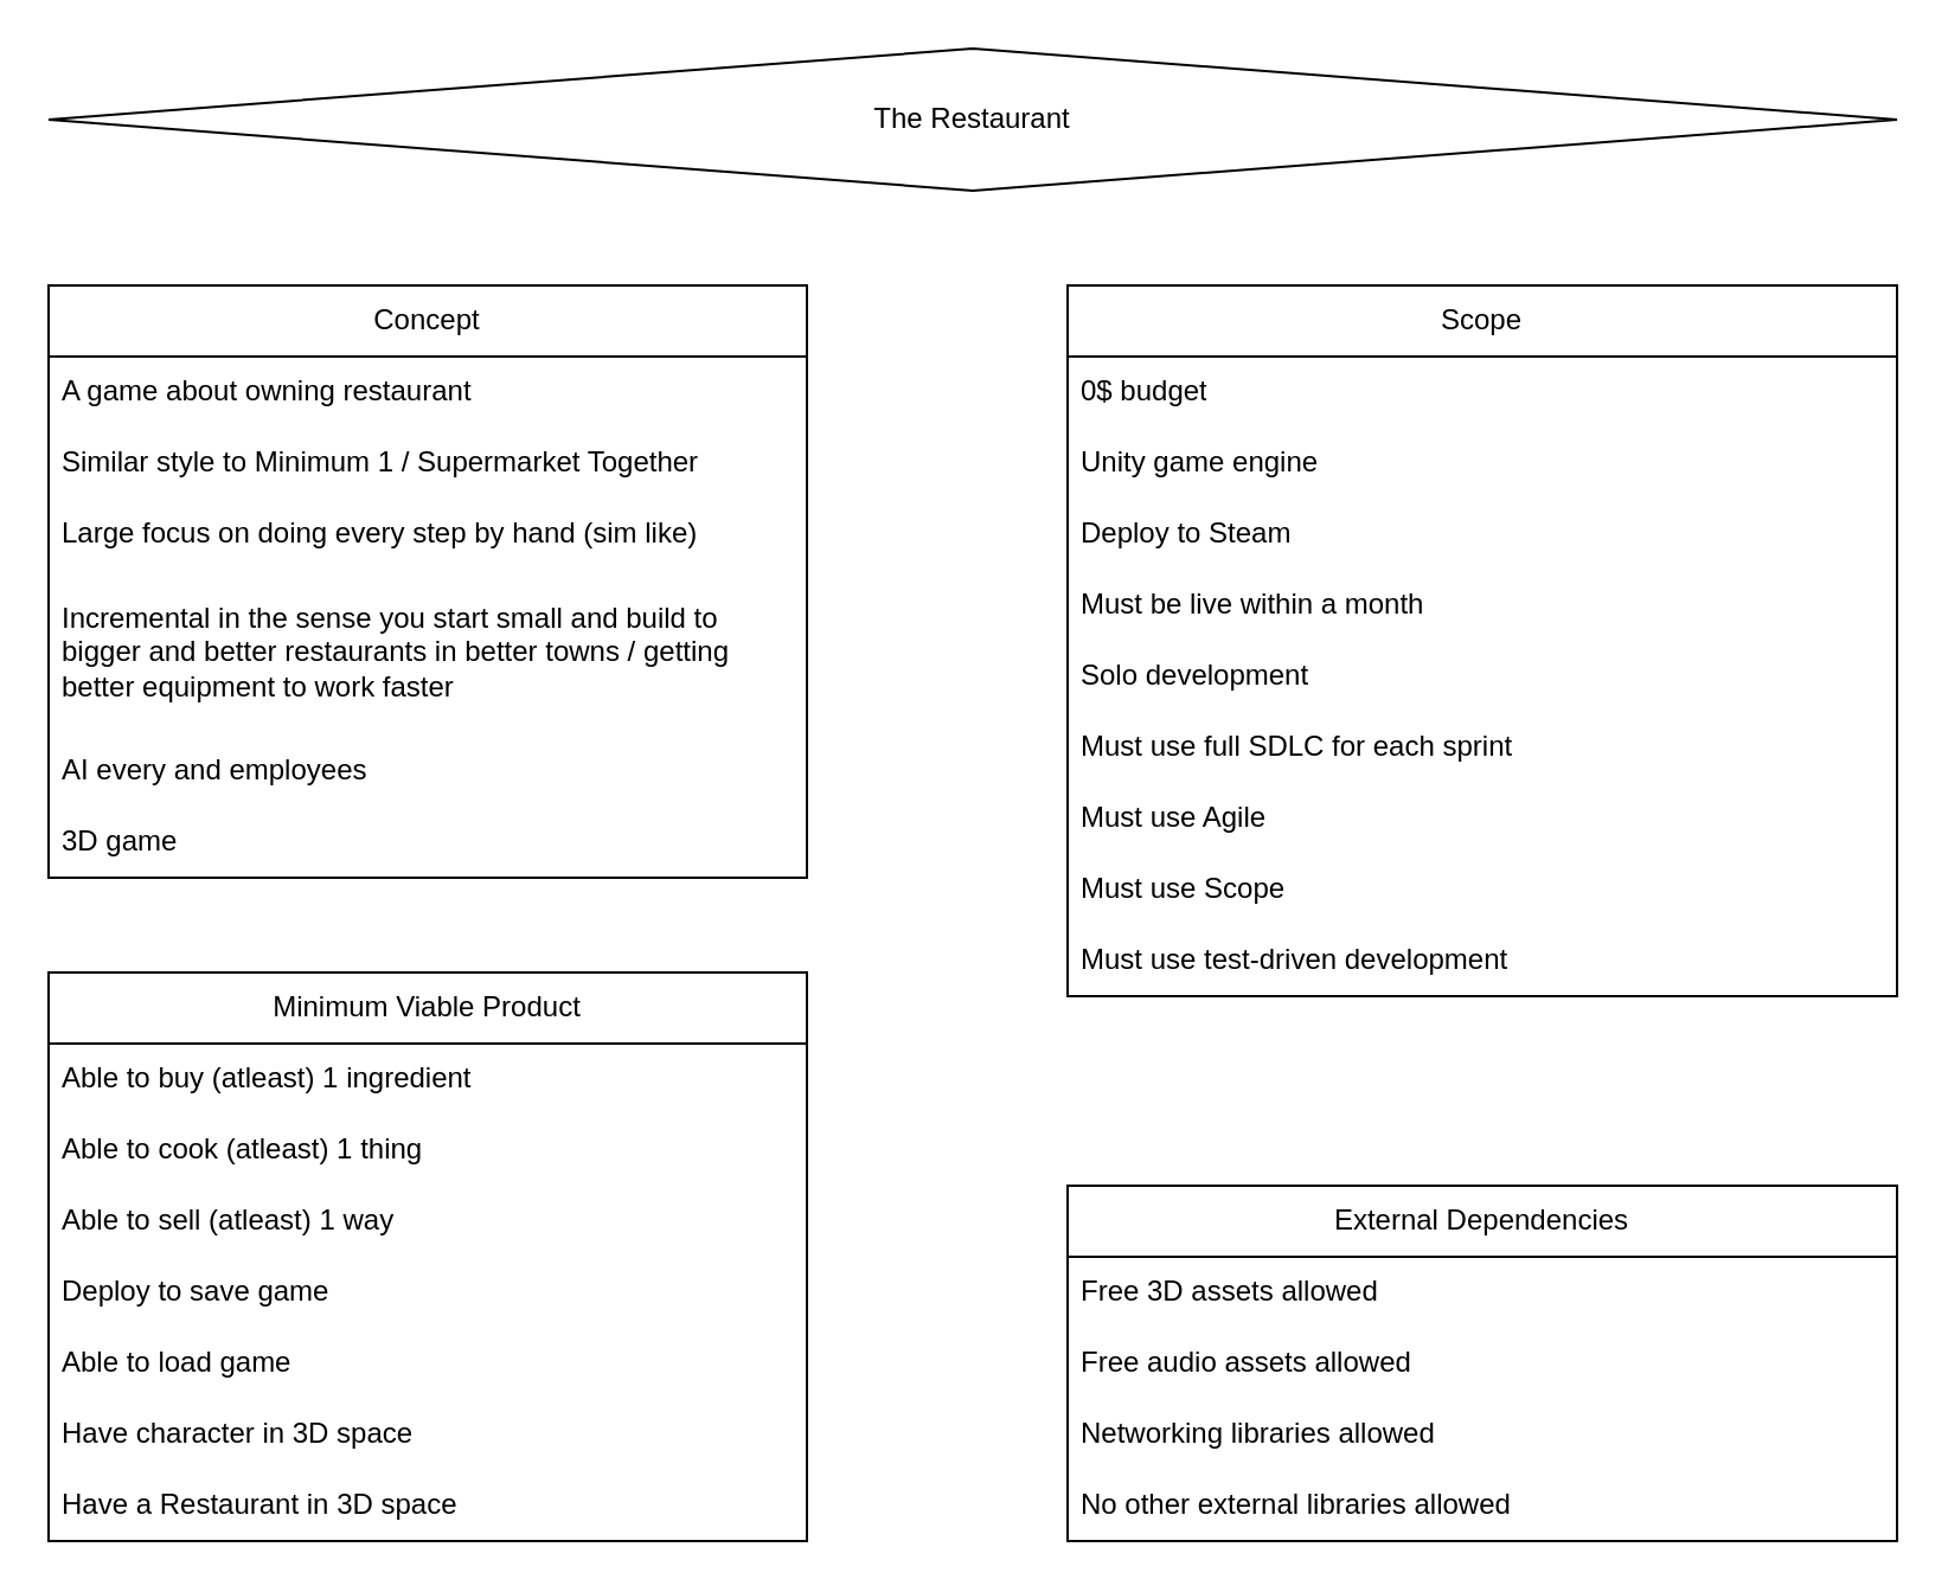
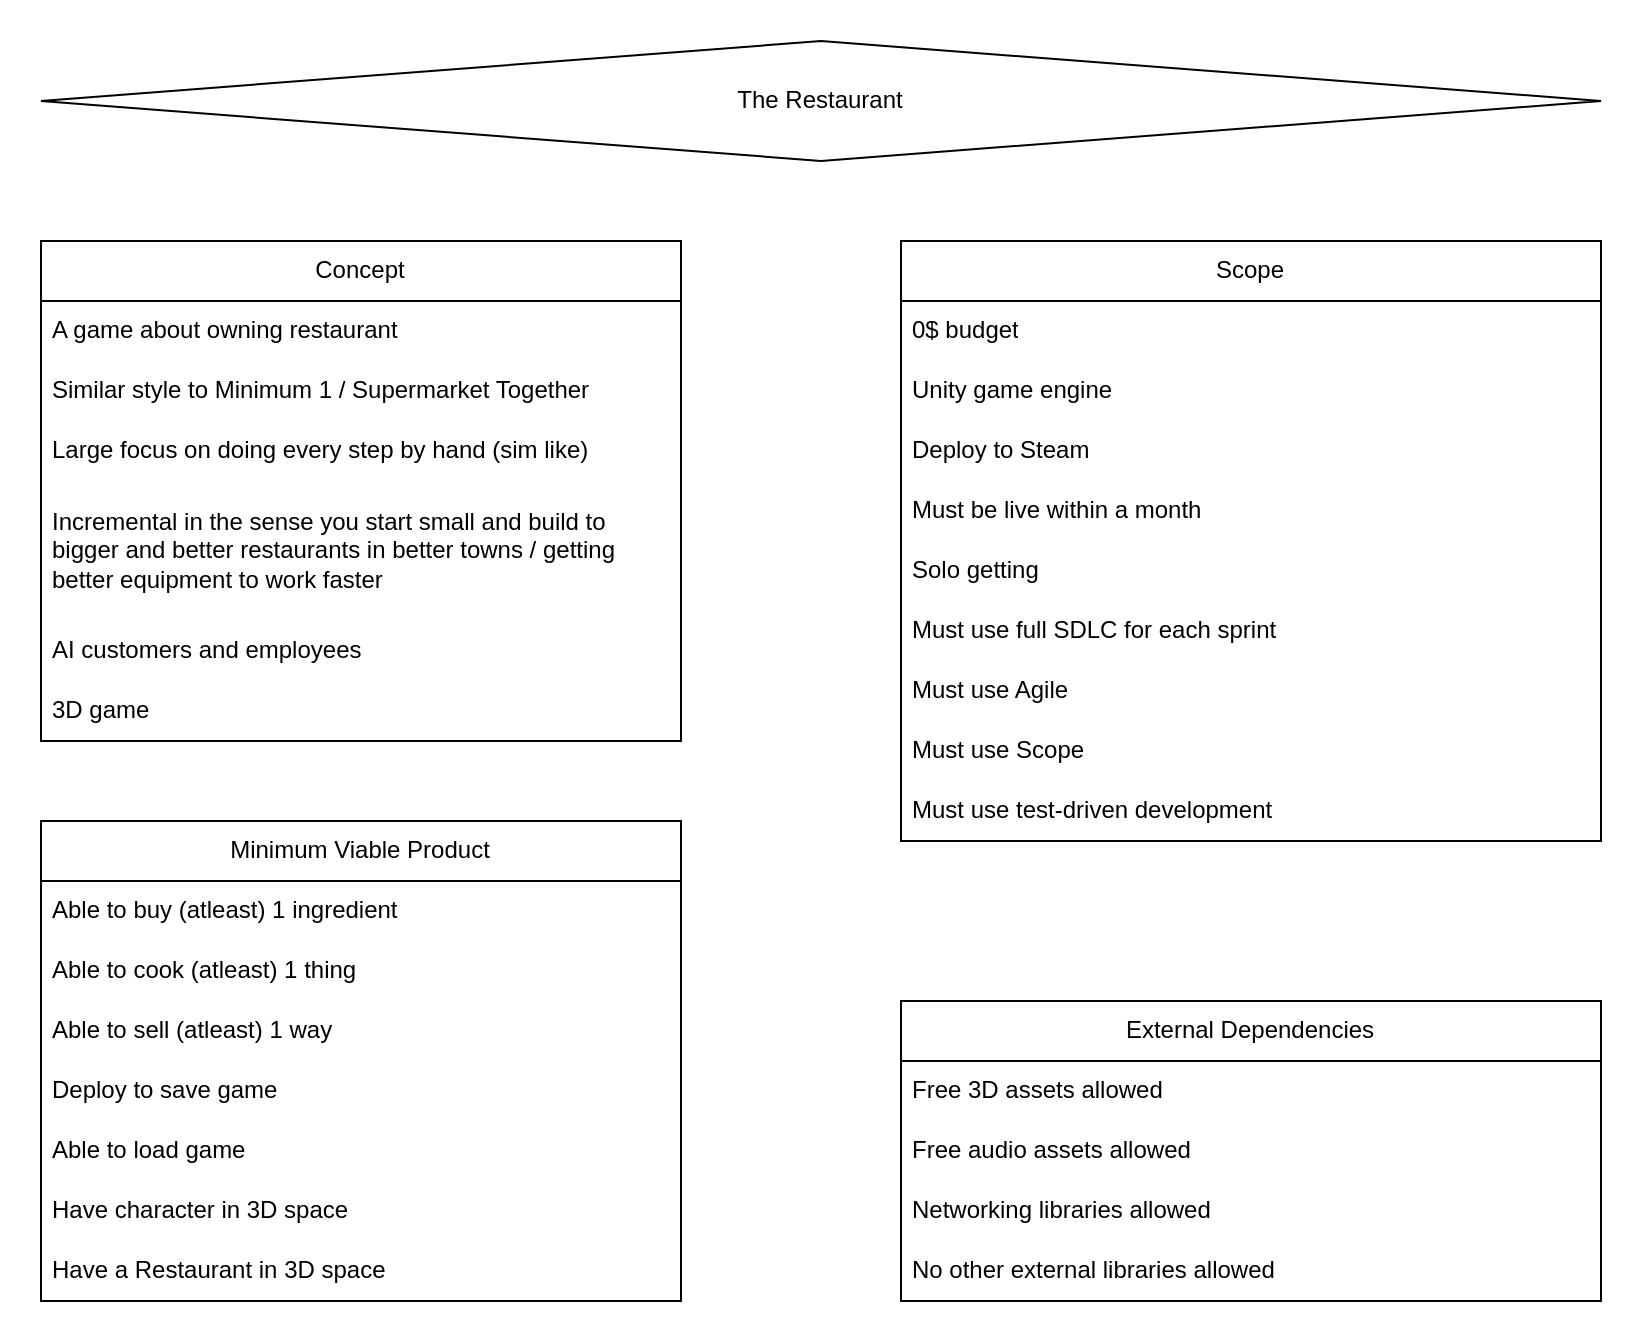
- <mxCell id="15" value="Solo development" style="text;strokeColor=none;fillColor=none;align=left;verticalAlign=middle;spacingLeft=4;spacingRight=4;overflow=hidden;points=[[0,0.5],[1,0.5]];portConstraint=eastwest;rotatable=0;whiteSpace=wrap;html=1;" parent="10" vertex="1"><mxGeometry y="150" width="350" height="30" as="geometry" /></mxCell>
+ <mxCell id="15" value="Solo getting" style="text;strokeColor=none;fillColor=none;align=left;verticalAlign=middle;spacingLeft=4;spacingRight=4;overflow=hidden;points=[[0,0.5],[1,0.5]];portConstraint=eastwest;rotatable=0;whiteSpace=wrap;html=1;" parent="10" vertex="1"><mxGeometry y="150" width="350" height="30" as="geometry" /></mxCell>
- <mxCell id="8" value="AI every and employees" style="text;strokeColor=none;fillColor=none;align=left;verticalAlign=middle;spacingLeft=4;spacingRight=4;overflow=hidden;points=[[0,0.5],[1,0.5]];portConstraint=eastwest;rotatable=0;whiteSpace=wrap;html=1;" parent="3" vertex="1"><mxGeometry y="190" width="320" height="30" as="geometry" /></mxCell>
+ <mxCell id="8" value="AI customers and employees" style="text;strokeColor=none;fillColor=none;align=left;verticalAlign=middle;spacingLeft=4;spacingRight=4;overflow=hidden;points=[[0,0.5],[1,0.5]];portConstraint=eastwest;rotatable=0;whiteSpace=wrap;html=1;" parent="3" vertex="1"><mxGeometry y="190" width="320" height="30" as="geometry" /></mxCell>
